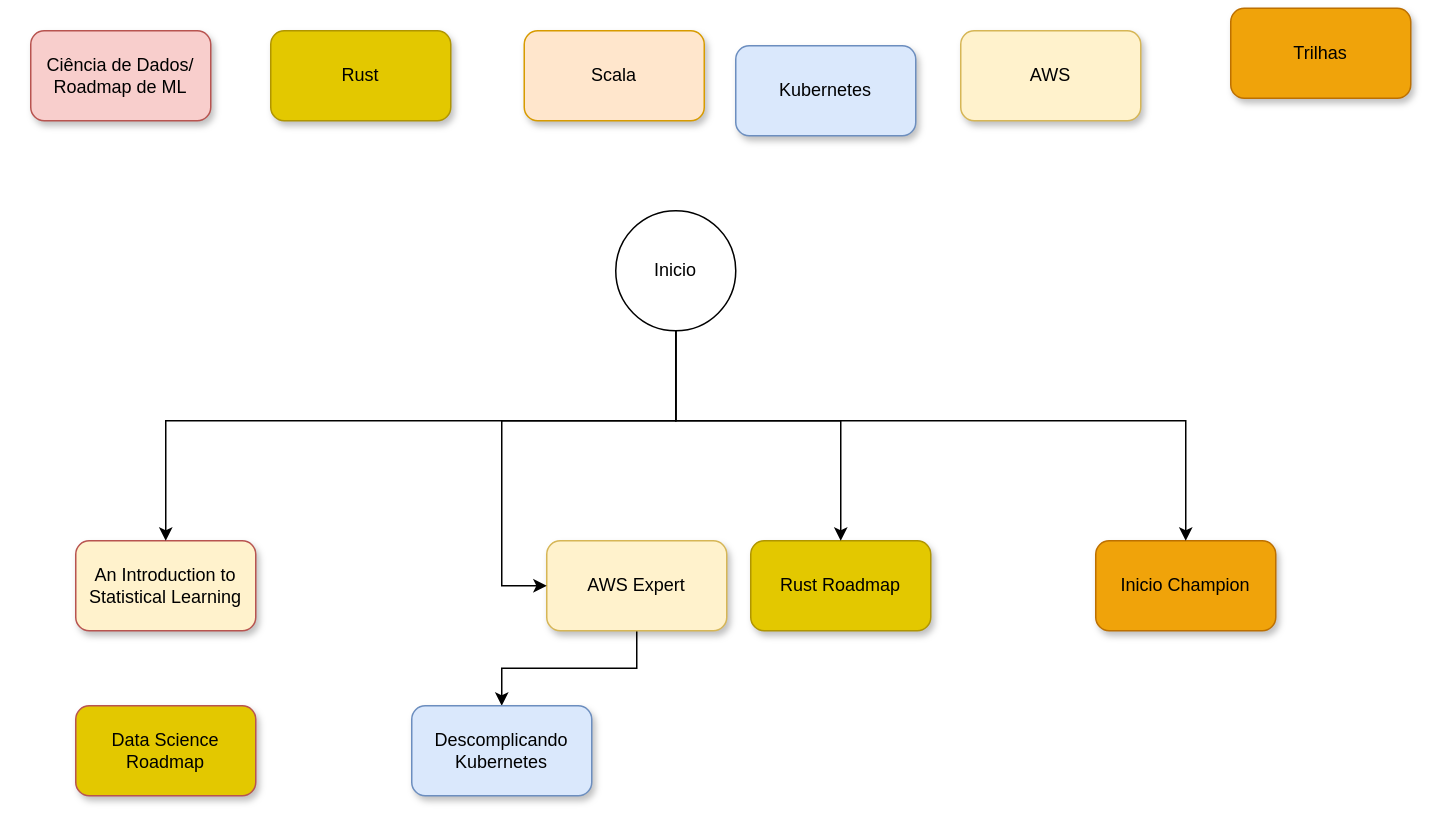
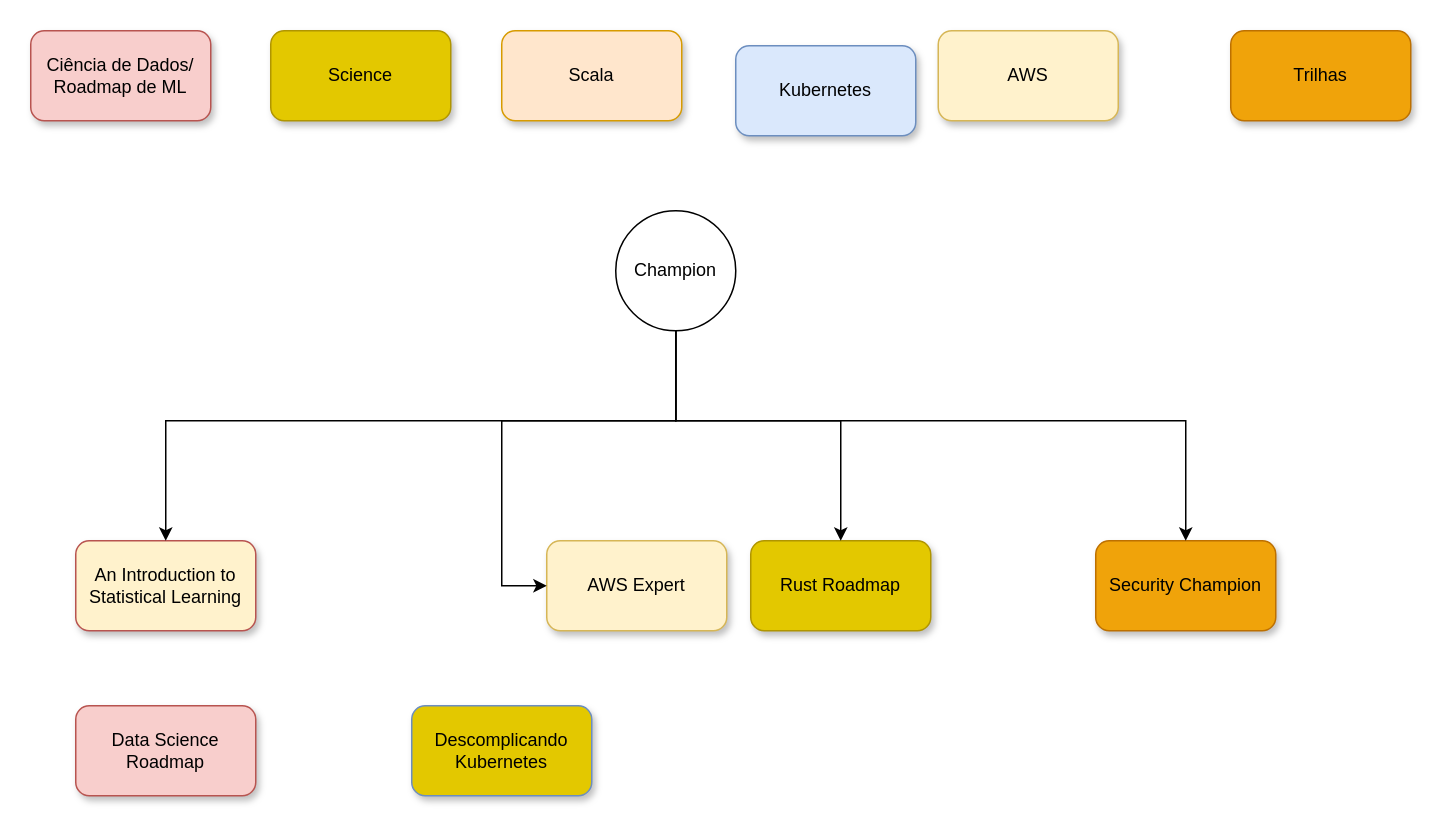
- <mxCell id="13" value="Trilhas" style="rounded=1;whiteSpace=wrap;html=1;fillColor=#f0a30a;strokeColor=#BD7000;shadow=1;fontColor=#000000;" parent="1" vertex="1"><mxGeometry x="820" y="5" width="120" height="60" as="geometry" /></mxCell>
+ <mxCell id="13" value="Trilhas" style="rounded=1;whiteSpace=wrap;html=1;fillColor=#f0a30a;strokeColor=#BD7000;shadow=1;fontColor=#000000;" parent="1" vertex="1"><mxGeometry x="820" y="20" width="120" height="60" as="geometry" /></mxCell>
- <mxCell id="4" value="Rust" style="rounded=1;whiteSpace=wrap;html=1;fillColor=#e3c800;strokeColor=#B09500;shadow=1;fontColor=#000000;" parent="1" vertex="1"><mxGeometry x="180" y="20" width="120" height="60" as="geometry" /></mxCell>
+ <mxCell id="4" value="Science" style="rounded=1;whiteSpace=wrap;html=1;fillColor=#e3c800;strokeColor=#B09500;shadow=1;fontColor=#000000;" parent="1" vertex="1"><mxGeometry x="180" y="20" width="120" height="60" as="geometry" /></mxCell>
- <mxCell id="3" value="Scala" style="rounded=1;whiteSpace=wrap;html=1;fillColor=#ffe6cc;strokeColor=#d79b00;shadow=1;" parent="1" vertex="1"><mxGeometry x="349" y="20" width="120" height="60" as="geometry" /></mxCell>
+ <mxCell id="3" value="Scala" style="rounded=1;whiteSpace=wrap;html=1;fillColor=#ffe6cc;strokeColor=#d79b00;shadow=1;" parent="1" vertex="1"><mxGeometry x="334" y="20" width="120" height="60" as="geometry" /></mxCell>
- <mxCell id="6" value="AWS" style="rounded=1;whiteSpace=wrap;html=1;fillColor=#fff2cc;strokeColor=#d6b656;shadow=1;" parent="1" vertex="1"><mxGeometry x="640" y="20" width="120" height="60" as="geometry" /></mxCell>
+ <mxCell id="6" value="AWS" style="rounded=1;whiteSpace=wrap;html=1;fillColor=#fff2cc;strokeColor=#d6b656;shadow=1;" parent="1" vertex="1"><mxGeometry x="625" y="20" width="120" height="60" as="geometry" /></mxCell>
- <mxCell id="19" value="Inicio" style="ellipse;whiteSpace=wrap;html=1;aspect=fixed;" parent="1" vertex="1"><mxGeometry x="410" y="140" width="80" height="80" as="geometry" /></mxCell>
+ <mxCell id="19" value="Champion" style="ellipse;whiteSpace=wrap;html=1;aspect=fixed;" parent="1" vertex="1"><mxGeometry x="410" y="140" width="80" height="80" as="geometry" /></mxCell>
- <mxCell id="14" value="Inicio Champion" style="rounded=1;whiteSpace=wrap;html=1;fillColor=#f0a30a;strokeColor=#BD7000;shadow=1;fontColor=#000000;" parent="1" vertex="1"><mxGeometry x="730" y="360" width="120" height="60" as="geometry" /></mxCell>
+ <mxCell id="14" value="Security Champion" style="rounded=1;whiteSpace=wrap;html=1;fillColor=#f0a30a;strokeColor=#BD7000;shadow=1;fontColor=#000000;" parent="1" vertex="1"><mxGeometry x="730" y="360" width="120" height="60" as="geometry" /></mxCell>
- <mxCell id="9" style="edgeStyle=orthogonalEdgeStyle;rounded=0;orthogonalLoop=1;jettySize=auto;html=1;" parent="1" source="10" target="11" edge="1"><mxGeometry relative="1" as="geometry" /></mxCell>
- <mxCell id="8" value="Data Science Roadmap" style="rounded=1;whiteSpace=wrap;html=1;fillColor=#e3c800;strokeColor=#b85450;shadow=1;" parent="1" vertex="1"><mxGeometry x="50" y="470" width="120" height="60" as="geometry" /></mxCell>
+ <mxCell id="8" value="Data Science Roadmap" style="rounded=1;whiteSpace=wrap;html=1;fillColor=#f8cecc;strokeColor=#b85450;shadow=1;" parent="1" vertex="1"><mxGeometry x="50" y="470" width="120" height="60" as="geometry" /></mxCell>
- <mxCell id="11" value="Descomplicando Kubernetes" style="rounded=1;whiteSpace=wrap;html=1;fillColor=#dae8fc;strokeColor=#6c8ebf;shadow=1;" parent="1" vertex="1"><mxGeometry x="274" y="470" width="120" height="60" as="geometry" /></mxCell>
+ <mxCell id="11" value="Descomplicando Kubernetes" style="rounded=1;whiteSpace=wrap;html=1;fillColor=#e3c800;strokeColor=#6c8ebf;shadow=1;" parent="1" vertex="1"><mxGeometry x="274" y="470" width="120" height="60" as="geometry" /></mxCell>
